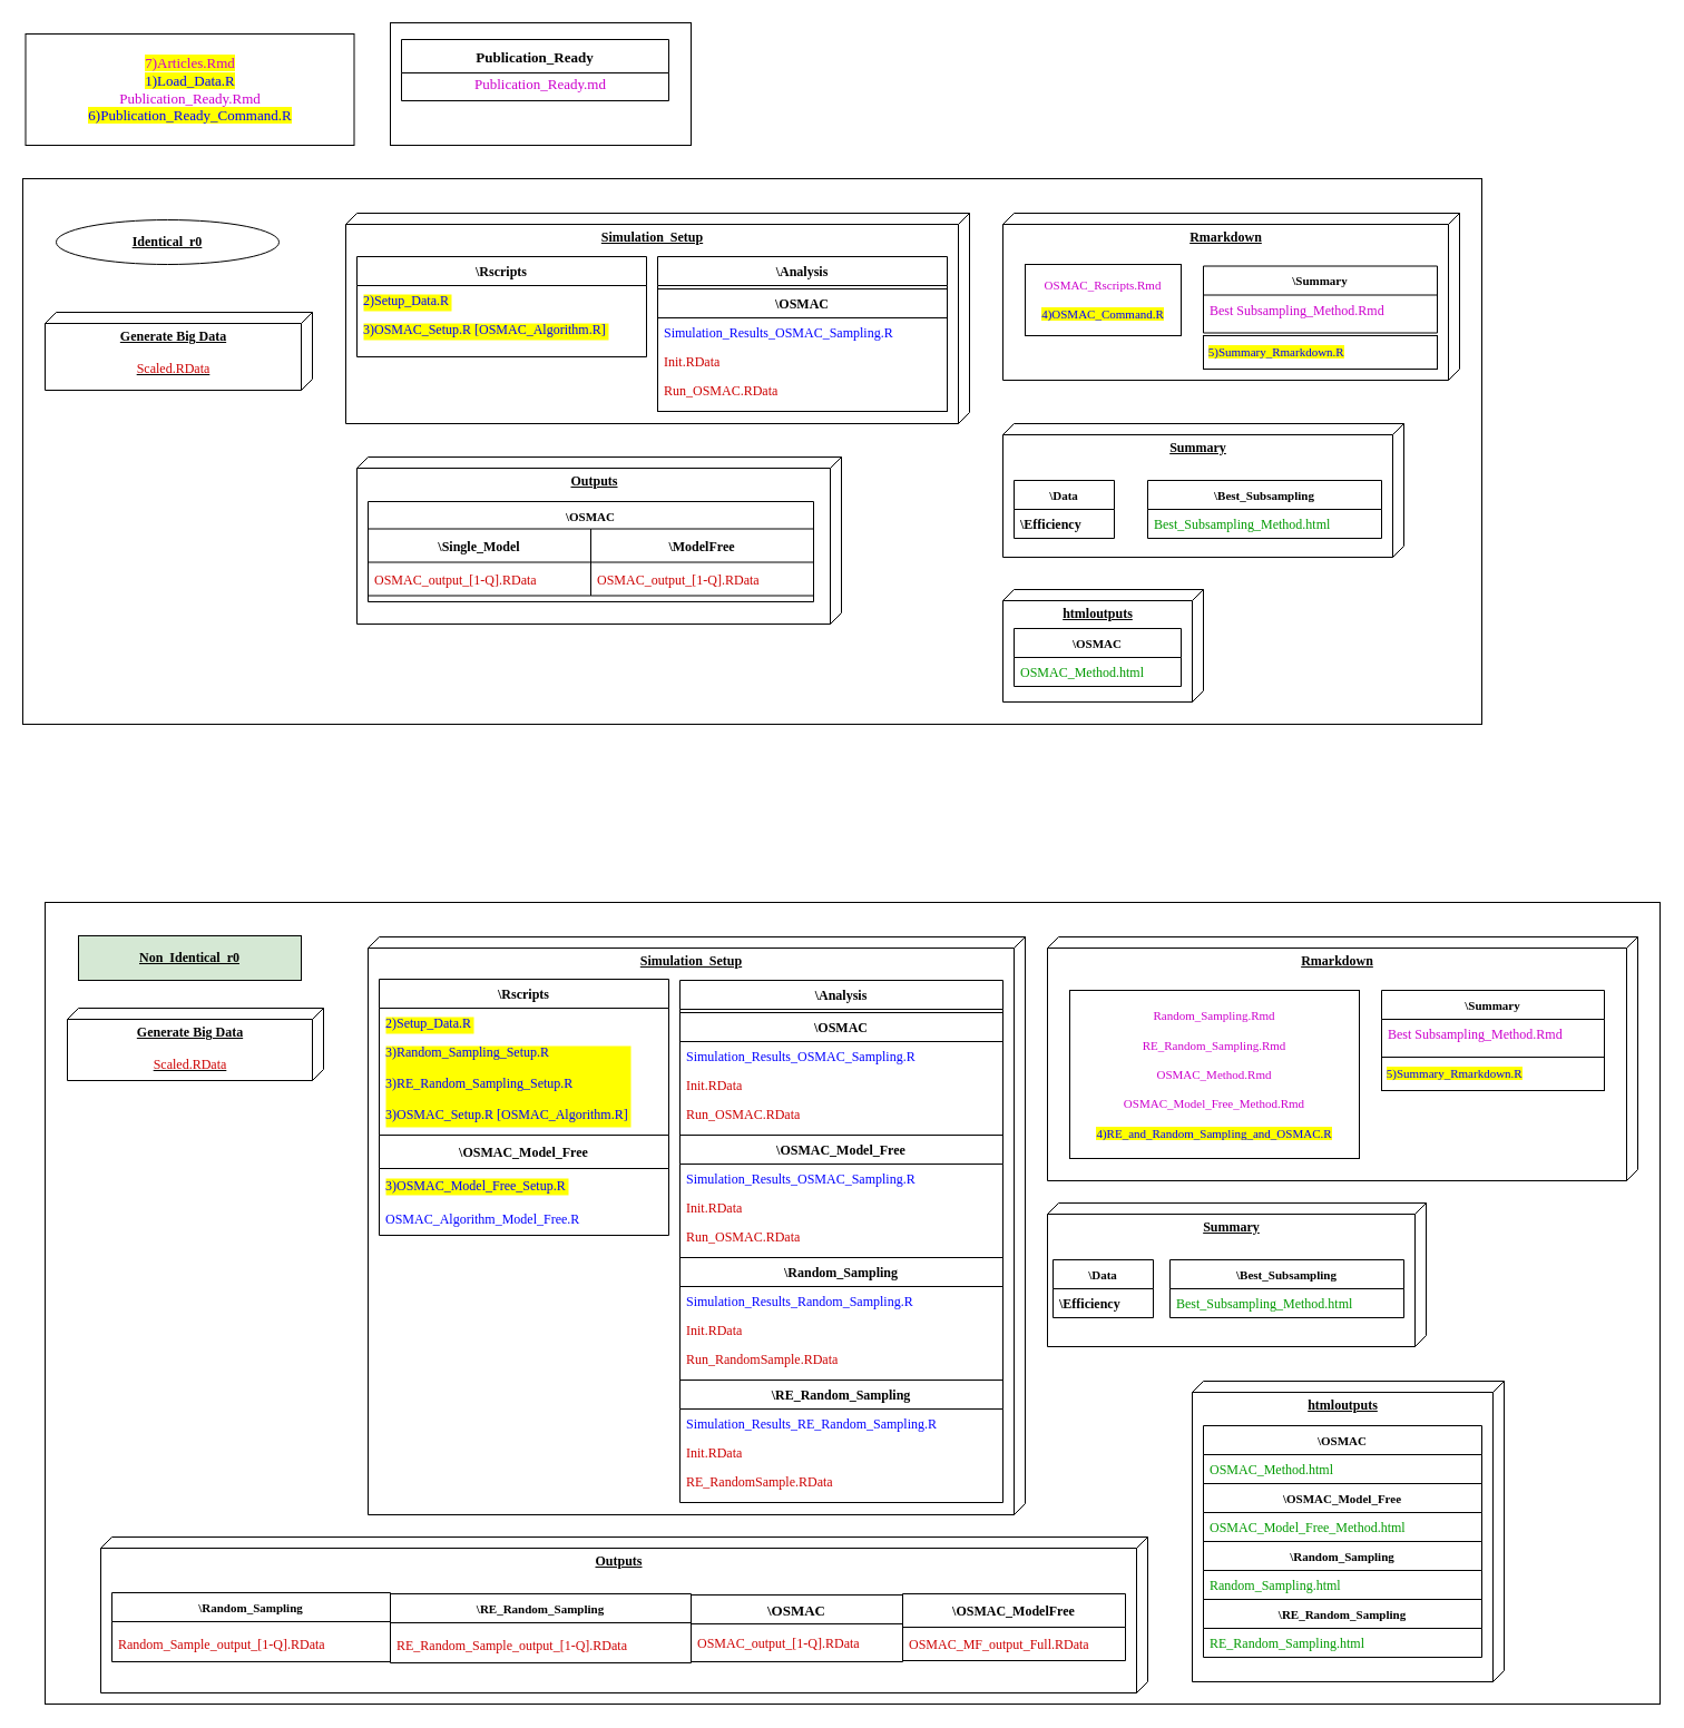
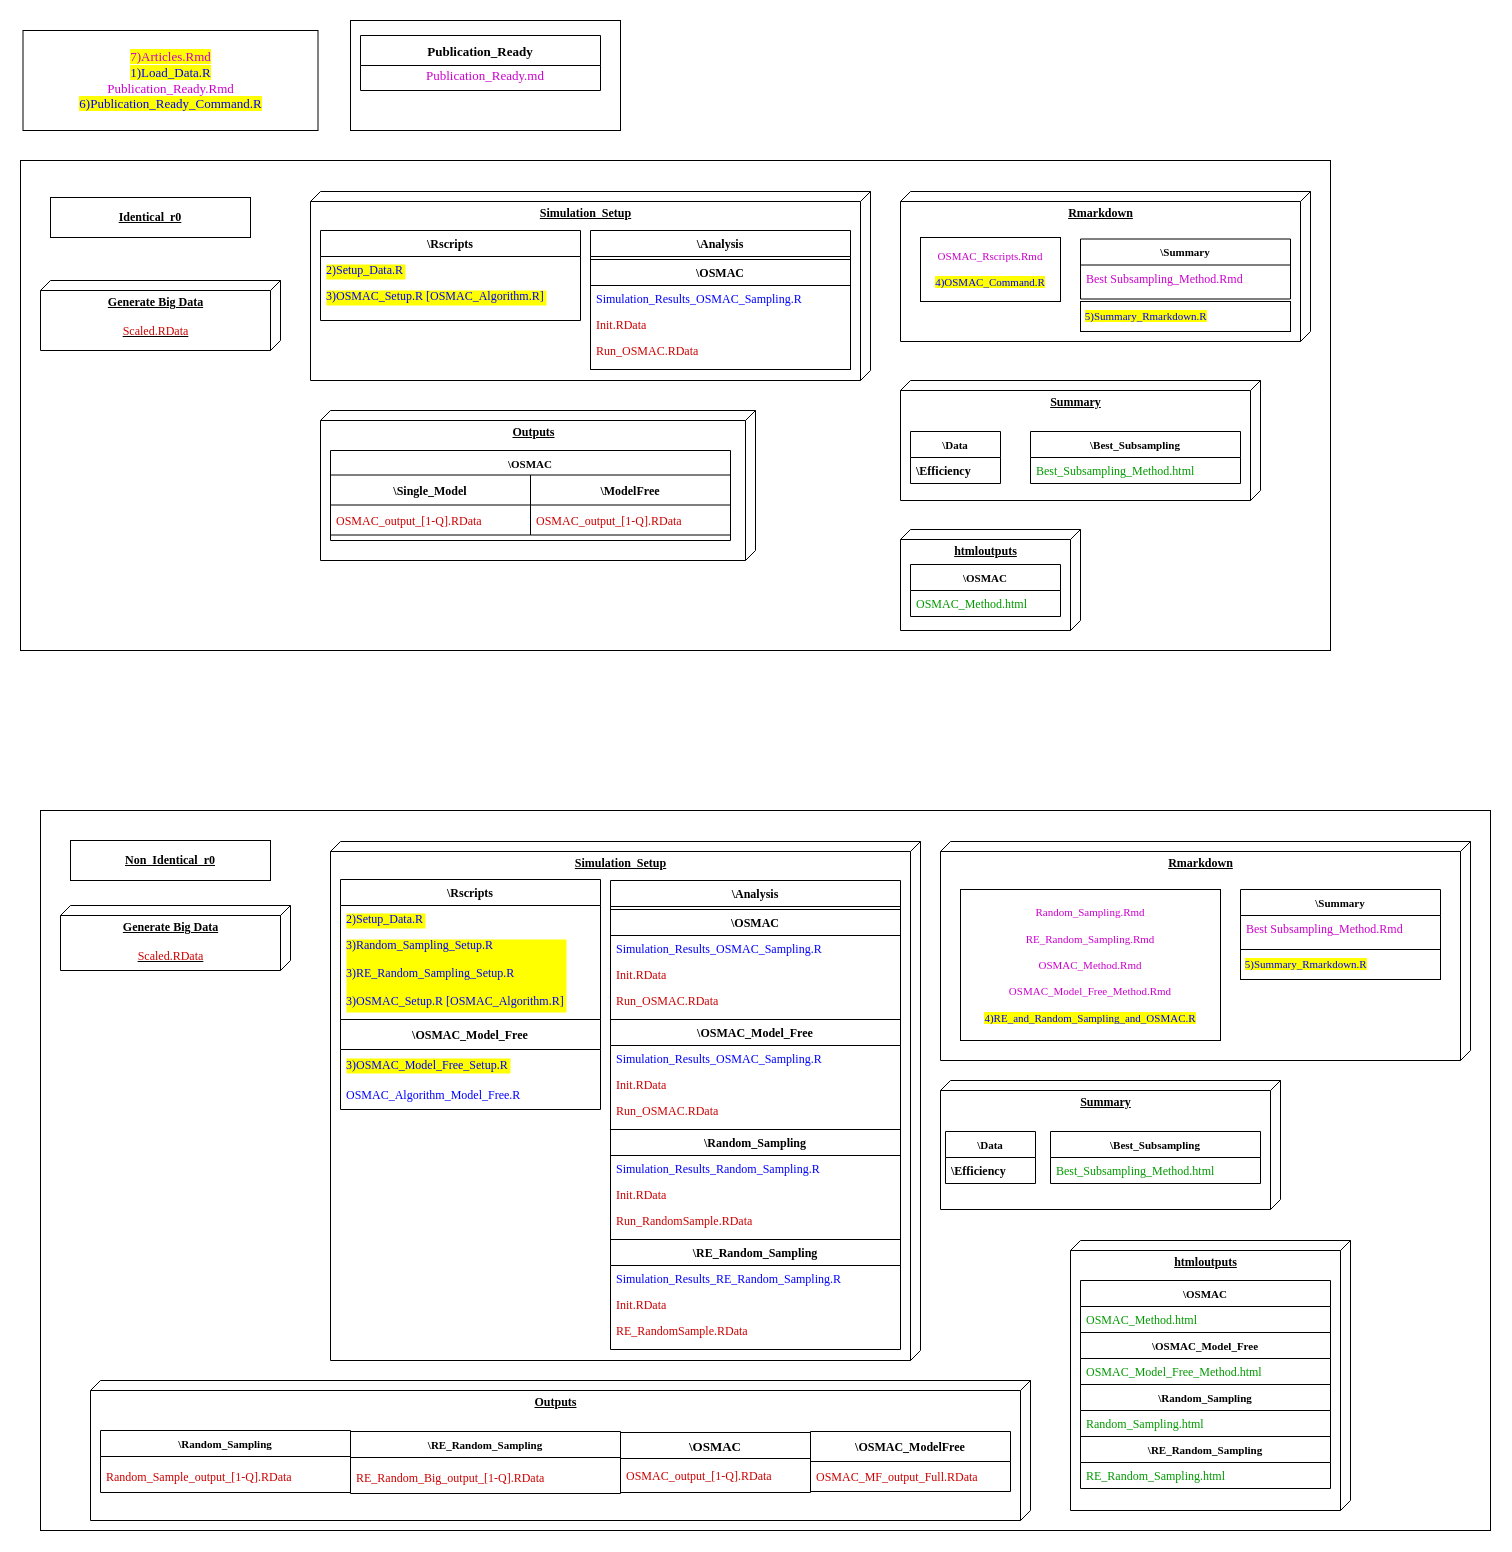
- <mxCell id="30" value="&lt;b&gt;&lt;u&gt;Identical_r0&lt;/u&gt;&lt;/b&gt;" style="ellipse;whiteSpace=wrap;html=1;fontFamily=Verdana;" parent="1" vertex="1"><mxGeometry x="50" y="197" width="200" height="40" as="geometry" /></mxCell>
+ <mxCell id="30" value="&lt;b&gt;&lt;u&gt;Identical_r0&lt;/u&gt;&lt;/b&gt;" style="rounded=0;whiteSpace=wrap;html=1;fontFamily=Verdana;" parent="1" vertex="1"><mxGeometry x="50" y="197" width="200" height="40" as="geometry" /></mxCell>
- <mxCell id="55" value="&lt;b&gt;&lt;u&gt;Non_Identical_r0&lt;/u&gt;&lt;/b&gt;" style="rounded=0;whiteSpace=wrap;html=1;fontFamily=Verdana;fillColor=#d5e8d4;" parent="1" vertex="1"><mxGeometry x="70" y="840" width="200" height="40" as="geometry" /></mxCell>
+ <mxCell id="55" value="&lt;b&gt;&lt;u&gt;Non_Identical_r0&lt;/u&gt;&lt;/b&gt;" style="rounded=0;whiteSpace=wrap;html=1;fontFamily=Verdana;" parent="1" vertex="1"><mxGeometry x="70" y="840" width="200" height="40" as="geometry" /></mxCell>
- <mxCell id="88" value="RE_Random_Sample_output_[1-Q].RData" style="text;strokeColor=none;fillColor=none;align=left;verticalAlign=middle;spacingLeft=4;spacingRight=4;overflow=hidden;points=[[0,0.5],[1,0.5]];portConstraint=eastwest;rotatable=0;fontColor=#CC0000;fontFamily=Verdana;" parent="1" vertex="1"><mxGeometry x="350" y="1462" width="270" height="30" as="geometry" /></mxCell>
+ <mxCell id="88" value="RE_Random_Big_output_[1-Q].RData" style="text;strokeColor=none;fillColor=none;align=left;verticalAlign=middle;spacingLeft=4;spacingRight=4;overflow=hidden;points=[[0,0.5],[1,0.5]];portConstraint=eastwest;rotatable=0;fontColor=#CC0000;fontFamily=Verdana;" parent="1" vertex="1"><mxGeometry x="350" y="1462" width="270" height="30" as="geometry" /></mxCell>
